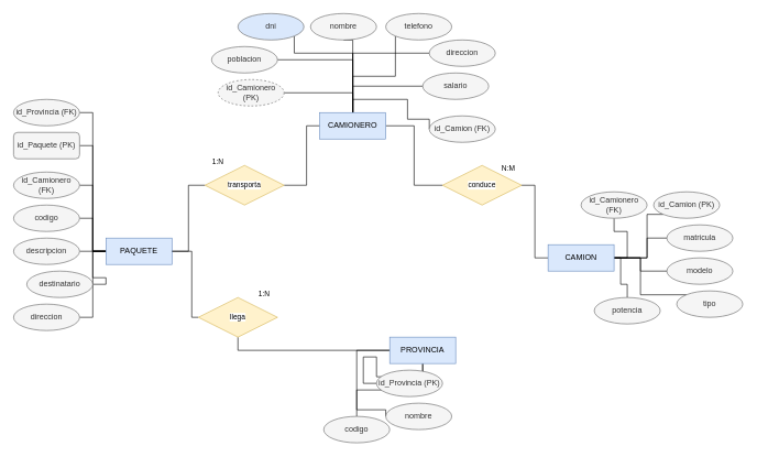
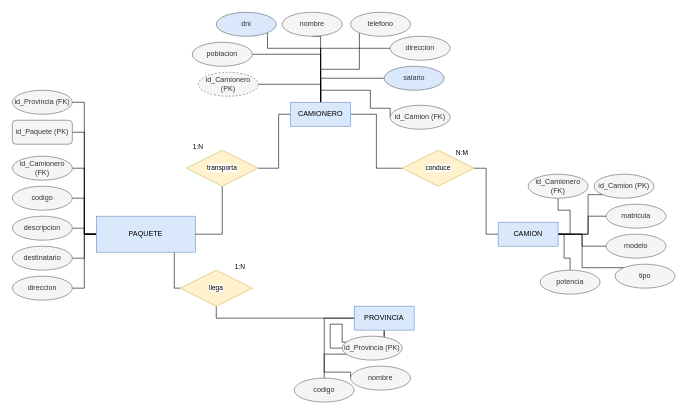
- <mxCell id="18" value="salario" style="ellipse;whiteSpace=wrap;html=1;align=center;fillColor=#f5f5f5;fontColor=#333333;strokeColor=#666666;" vertex="1" parent="1"><mxGeometry x="640" y="110" width="100" height="40" as="geometry" /></mxCell>
+ <mxCell id="18" value="salario" style="ellipse;whiteSpace=wrap;html=1;align=center;fillColor=#dae8fc;fontColor=#333333;strokeColor=#666666;" vertex="1" parent="1"><mxGeometry x="640" y="110" width="100" height="40" as="geometry" /></mxCell>
- <mxCell id="28" value="PAQUETE" style="whiteSpace=wrap;html=1;align=center;fillColor=#dae8fc;strokeColor=#6c8ebf;" vertex="1" parent="1"><mxGeometry x="160" y="360" width="100" height="40" as="geometry" /></mxCell>
+ <mxCell id="28" value="PAQUETE" style="whiteSpace=wrap;html=1;align=center;fillColor=#dae8fc;strokeColor=#6c8ebf;" vertex="1" parent="1"><mxGeometry x="160" y="360" width="165" height="60" as="geometry" /></mxCell>
- <mxCell id="35" value="destinatario" style="ellipse;whiteSpace=wrap;html=1;align=center;fillColor=#f5f5f5;fontColor=#333333;strokeColor=#666666;" vertex="1" parent="1"><mxGeometry x="40" y="410" width="100" height="40" as="geometry" /></mxCell>
+ <mxCell id="35" value="destinatario" style="ellipse;whiteSpace=wrap;html=1;align=center;fillColor=#f5f5f5;fontColor=#333333;strokeColor=#666666;" vertex="1" parent="1"><mxGeometry x="20" y="410" width="100" height="40" as="geometry" /></mxCell>
